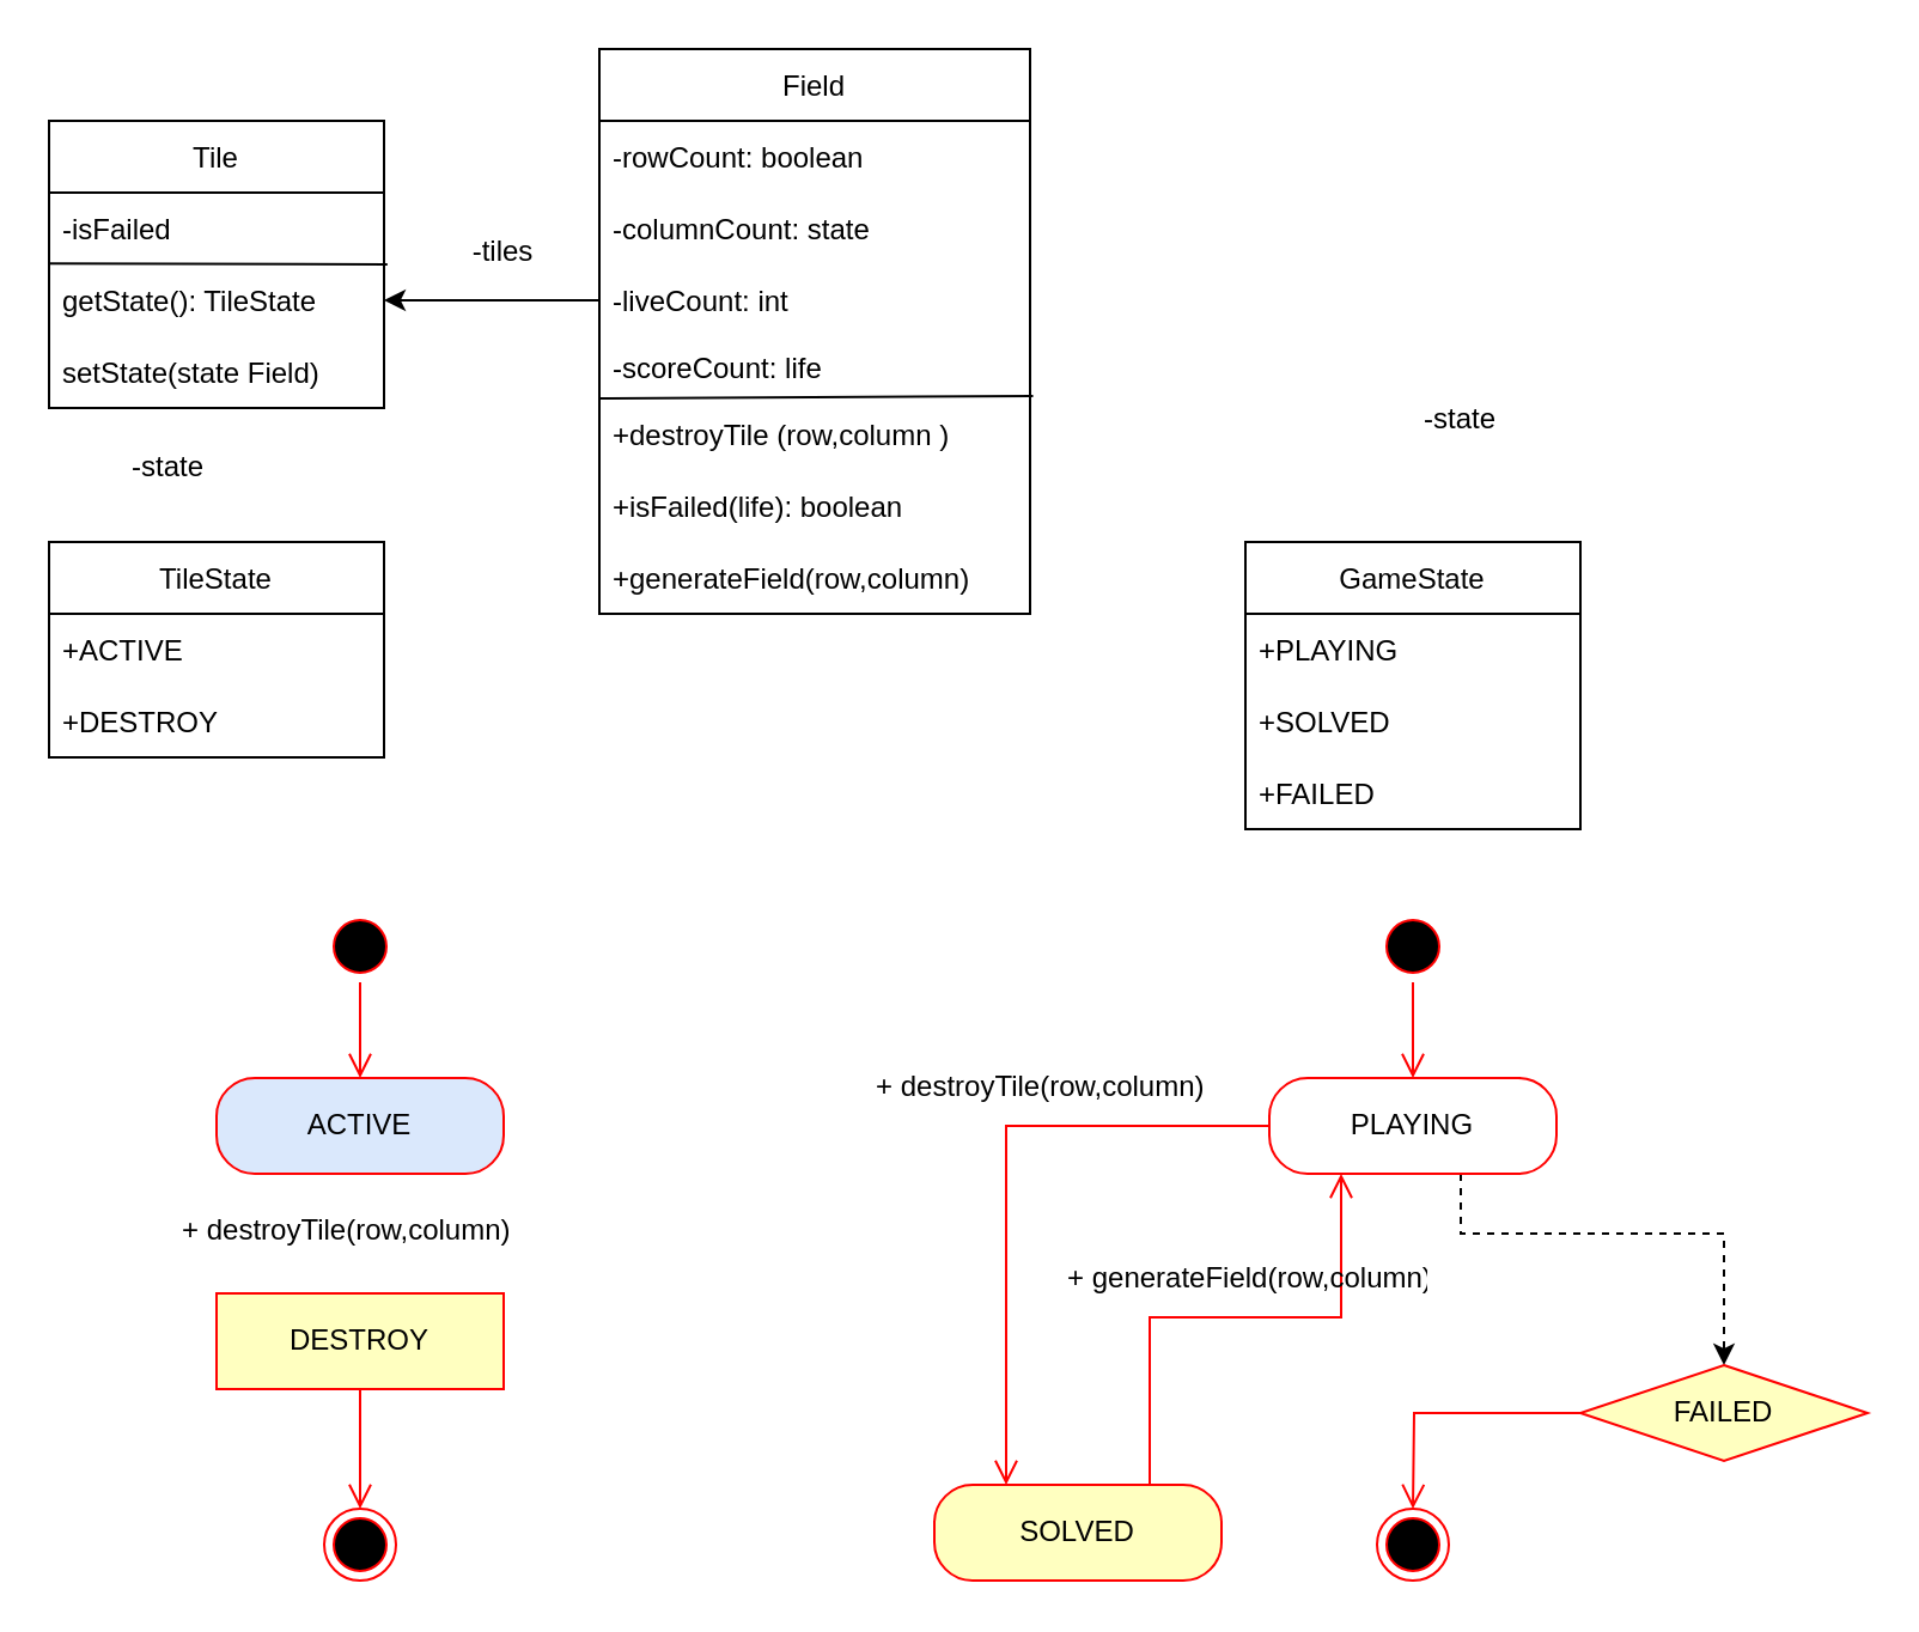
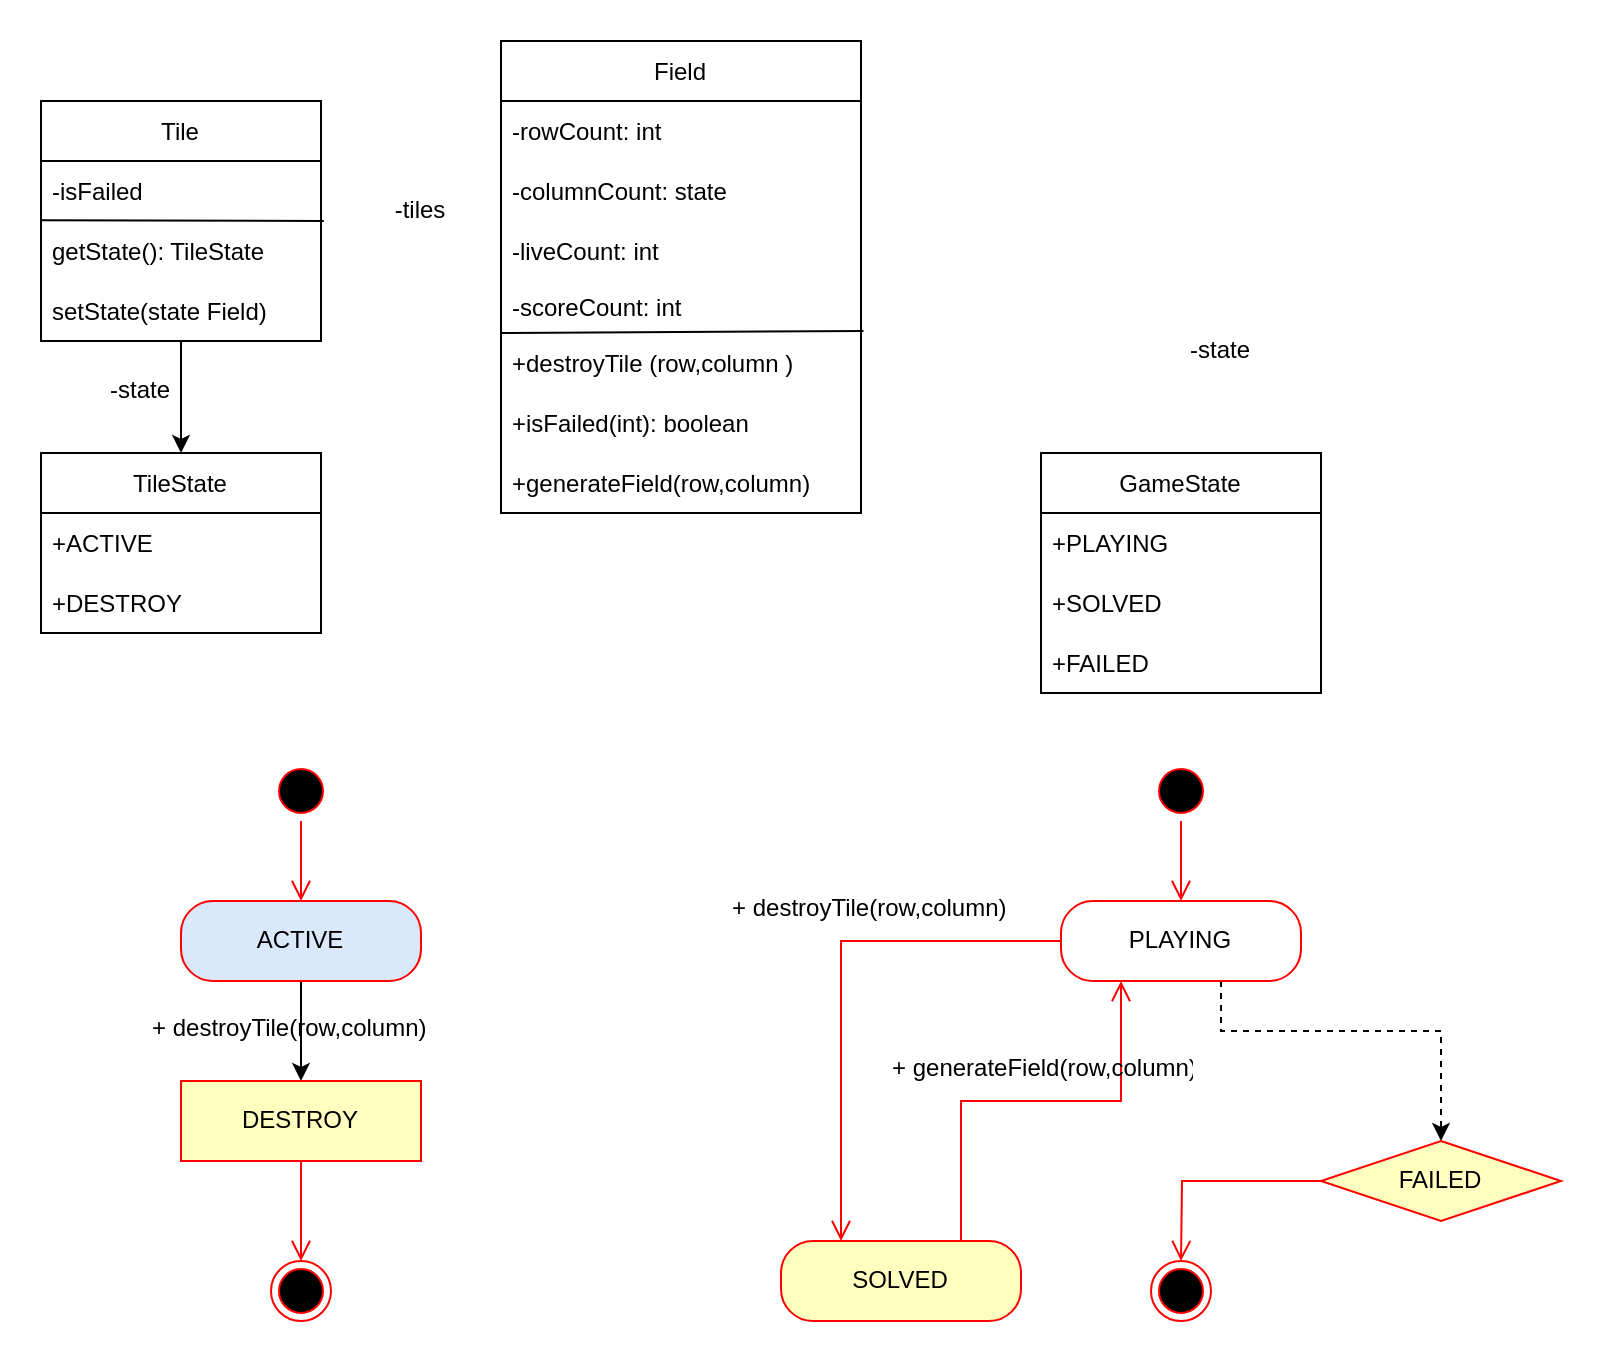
- <mxCell id="3" value="-rowCount: boolean" style="text;strokeColor=none;fillColor=none;align=left;verticalAlign=middle;spacingLeft=4;spacingRight=4;overflow=hidden;points=[[0,0.5],[1,0.5]];portConstraint=eastwest;rotatable=0;" vertex="1" parent="2"><mxGeometry y="30" width="180" height="30" as="geometry" /></mxCell>
+ <mxCell id="3" value="-rowCount: int" style="text;strokeColor=none;fillColor=none;align=left;verticalAlign=middle;spacingLeft=4;spacingRight=4;overflow=hidden;points=[[0,0.5],[1,0.5]];portConstraint=eastwest;rotatable=0;" vertex="1" parent="2"><mxGeometry y="30" width="180" height="30" as="geometry" /></mxCell>
- <mxCell id="20" style="edgeStyle=orthogonalEdgeStyle;rounded=0;orthogonalLoop=1;jettySize=auto;html=1;entryX=1;entryY=0.5;entryDx=0;entryDy=0;" edge="1" parent="1" source="5" target="15"><mxGeometry relative="1" as="geometry" /></mxCell>
- <mxCell id="6" value="-scoreCount: life" style="text;strokeColor=none;fillColor=none;align=left;verticalAlign=top;spacingLeft=4;spacingRight=4;overflow=hidden;rotatable=0;points=[[0,0.5],[1,0.5]];portConstraint=eastwest;" vertex="1" parent="2"><mxGeometry y="120" width="180" height="26" as="geometry" /></mxCell>
+ <mxCell id="6" value="-scoreCount: int" style="text;strokeColor=none;fillColor=none;align=left;verticalAlign=top;spacingLeft=4;spacingRight=4;overflow=hidden;rotatable=0;points=[[0,0.5],[1,0.5]];portConstraint=eastwest;" vertex="1" parent="2"><mxGeometry y="120" width="180" height="26" as="geometry" /></mxCell>
+ <mxCell id="11" style="edgeStyle=orthogonalEdgeStyle;rounded=0;orthogonalLoop=1;jettySize=auto;html=1;entryX=0.5;entryY=0;entryDx=0;entryDy=0;" edge="1" parent="1" source="12" target="17"><mxGeometry relative="1" as="geometry" /></mxCell>
- <mxCell id="8" value="+isFailed(life): boolean" style="text;strokeColor=none;fillColor=none;align=left;verticalAlign=middle;spacingLeft=4;spacingRight=4;overflow=hidden;points=[[0,0.5],[1,0.5]];portConstraint=eastwest;rotatable=0;" vertex="1" parent="2"><mxGeometry y="176" width="180" height="30" as="geometry" /></mxCell>
+ <mxCell id="8" value="+isFailed(int): boolean" style="text;strokeColor=none;fillColor=none;align=left;verticalAlign=middle;spacingLeft=4;spacingRight=4;overflow=hidden;points=[[0,0.5],[1,0.5]];portConstraint=eastwest;rotatable=0;" vertex="1" parent="2"><mxGeometry y="176" width="180" height="30" as="geometry" /></mxCell>
+ <mxCell id="37" style="edgeStyle=orthogonalEdgeStyle;rounded=0;orthogonalLoop=1;jettySize=auto;html=1;" edge="1" parent="1" source="38" target="39"><mxGeometry relative="1" as="geometry"><Array as="points"><mxPoint x="150" y="510" /><mxPoint x="150" y="510" /></Array></mxGeometry></mxCell>
